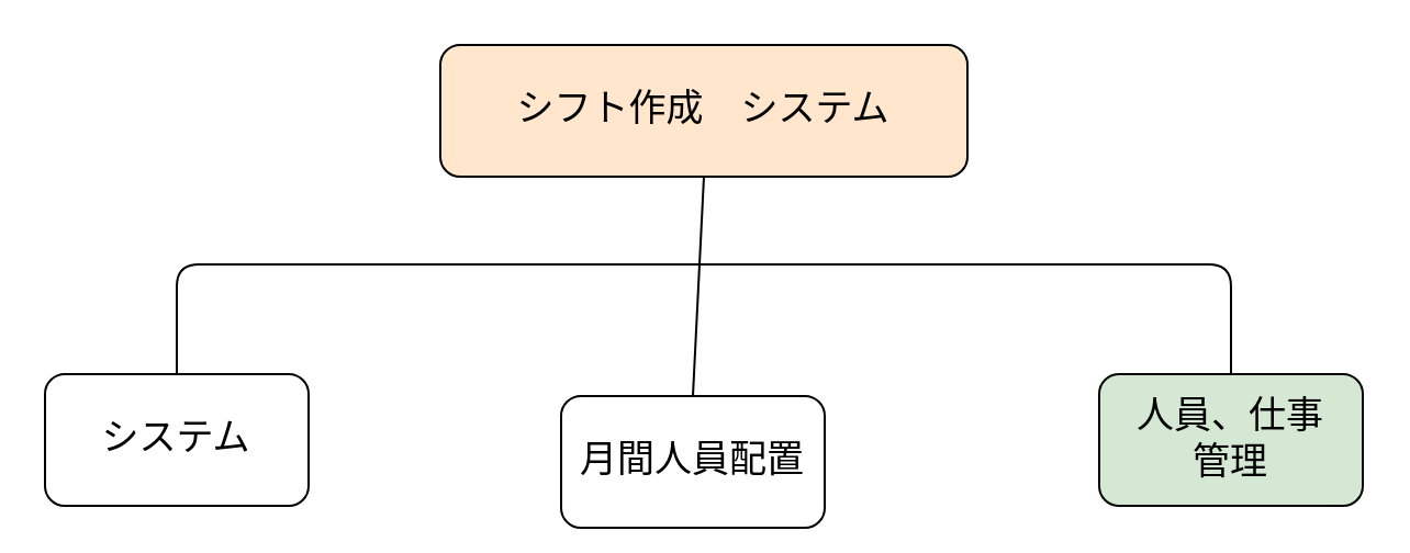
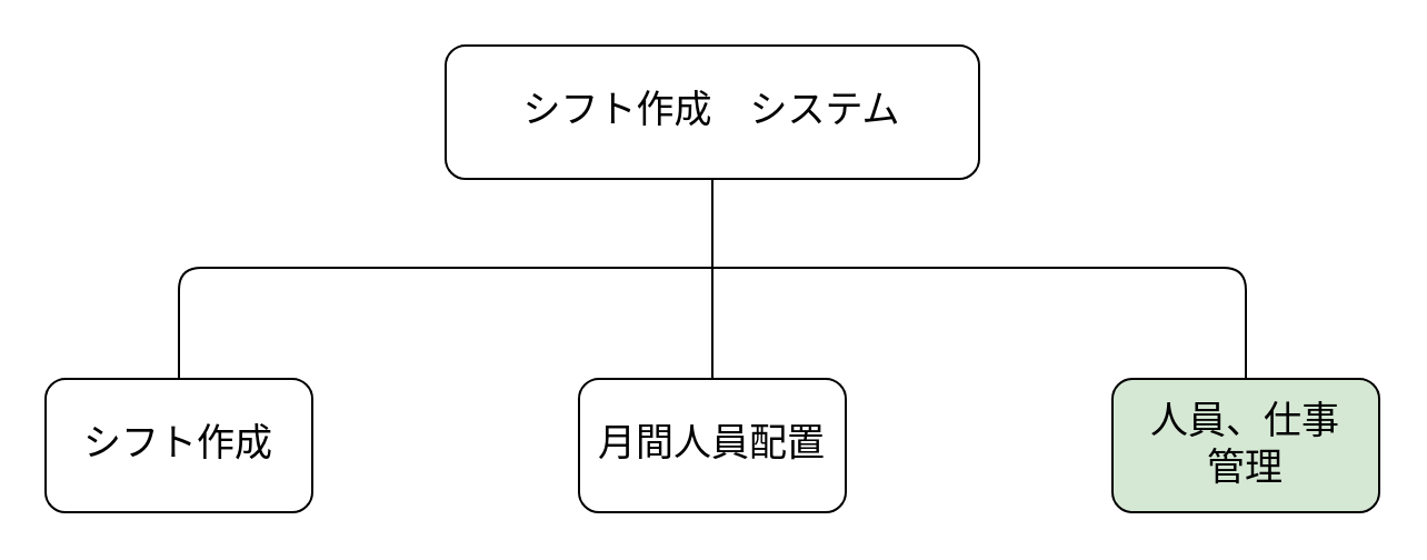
- <mxCell id="2" value="シフト作成　システム" style="rounded=1;whiteSpace=wrap;html=1;fontSize=17;fillColor=#ffe6cc;" parent="1" vertex="1"><mxGeometry x="200" y="20" width="240" height="60" as="geometry" /></mxCell>
+ <mxCell id="2" value="シフト作成　システム" style="rounded=1;whiteSpace=wrap;html=1;fontSize=17;" parent="1" vertex="1"><mxGeometry x="200" y="20" width="240" height="60" as="geometry" /></mxCell>
- <mxCell id="3" value="システム" style="rounded=1;whiteSpace=wrap;html=1;fontSize=17;" parent="1" vertex="1"><mxGeometry x="20" y="170" width="120" height="60" as="geometry" /></mxCell>
+ <mxCell id="3" value="シフト作成" style="rounded=1;whiteSpace=wrap;html=1;fontSize=17;" parent="1" vertex="1"><mxGeometry x="20" y="170" width="120" height="60" as="geometry" /></mxCell>
- <mxCell id="4" value="月間人員配置" style="rounded=1;whiteSpace=wrap;html=1;fontSize=17;" parent="1" vertex="1"><mxGeometry x="255" y="180" width="120" height="60" as="geometry" /></mxCell>
+ <mxCell id="4" value="月間人員配置" style="rounded=1;whiteSpace=wrap;html=1;fontSize=17;" parent="1" vertex="1"><mxGeometry x="260" y="170" width="120" height="60" as="geometry" /></mxCell>
